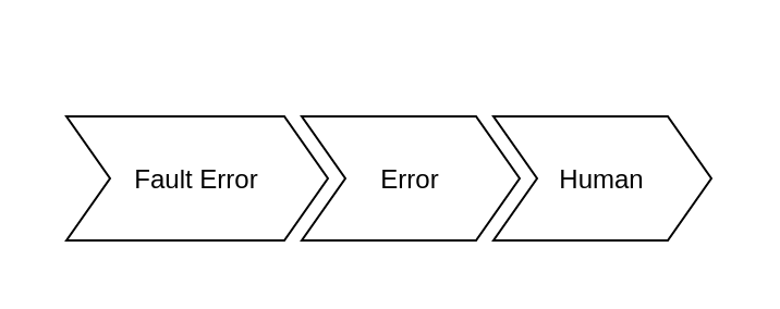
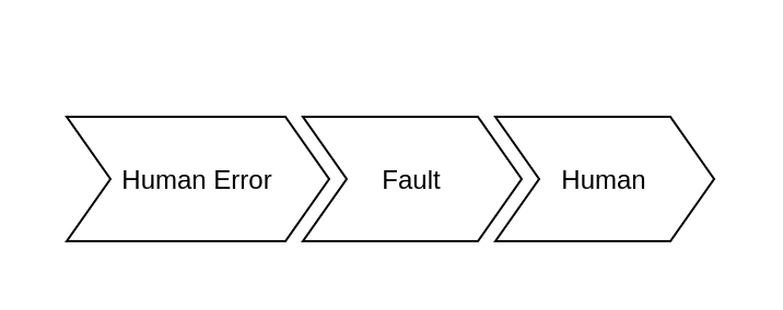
- <mxCell id="3" value="Fault Error" style="shape=step;perimeter=stepPerimeter;fixedSize=1;points=[];" parent="2" vertex="1"><mxGeometry x="10" y="33" width="120" height="57" as="geometry" /></mxCell>
+ <mxCell id="3" value="Human Error" style="shape=step;perimeter=stepPerimeter;fixedSize=1;points=[];" parent="2" vertex="1"><mxGeometry x="10" y="33" width="120" height="57" as="geometry" /></mxCell>
- <mxCell id="4" value="Error" style="shape=step;perimeter=stepPerimeter;fixedSize=1;points=[];" parent="2" vertex="1"><mxGeometry x="118" y="33" width="100" height="57" as="geometry" /></mxCell>
+ <mxCell id="4" value="Fault" style="shape=step;perimeter=stepPerimeter;fixedSize=1;points=[];" parent="2" vertex="1"><mxGeometry x="118" y="33" width="100" height="57" as="geometry" /></mxCell>
